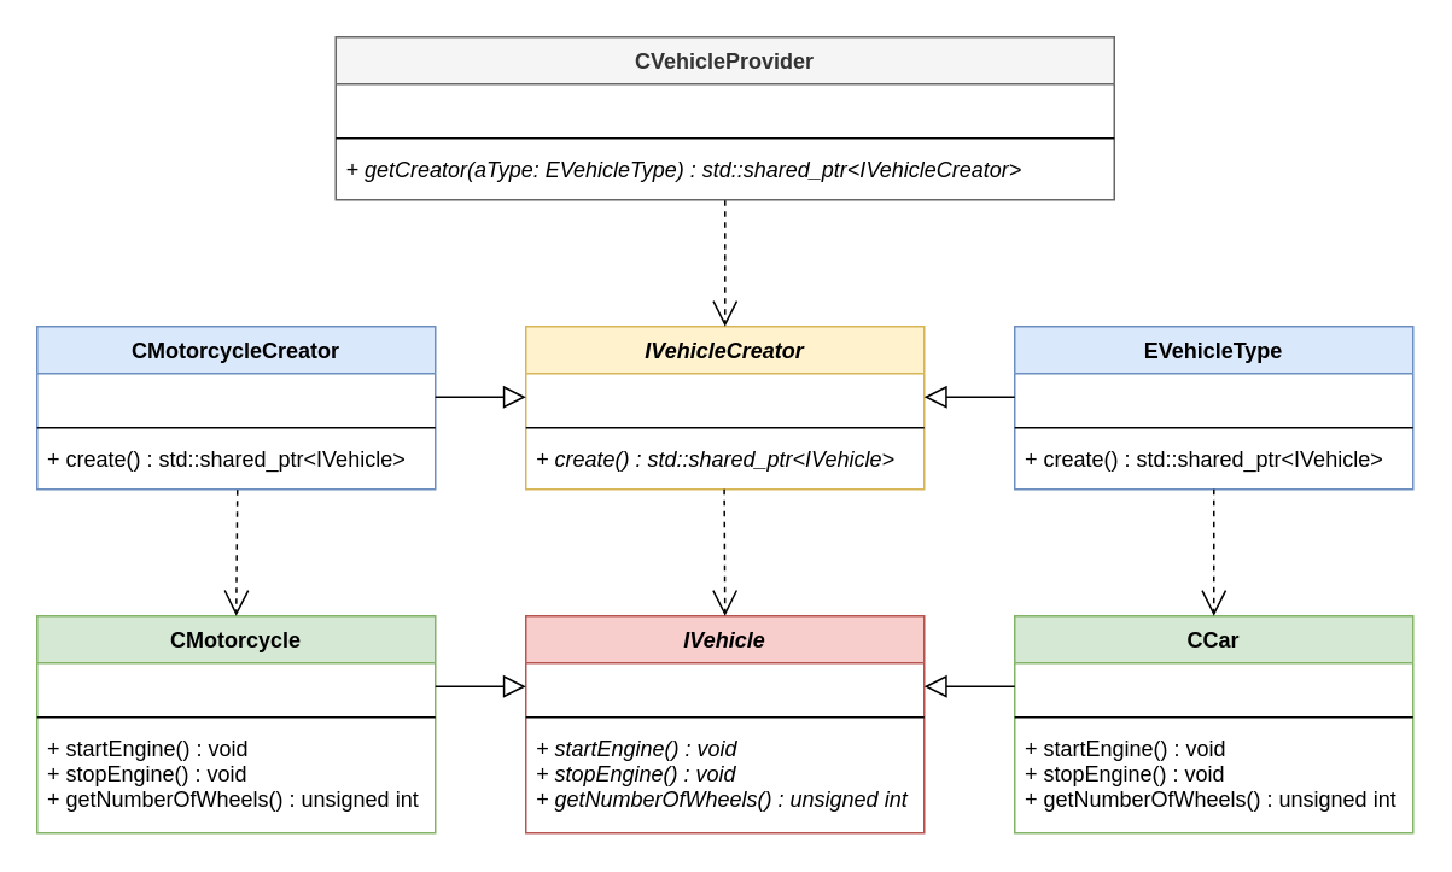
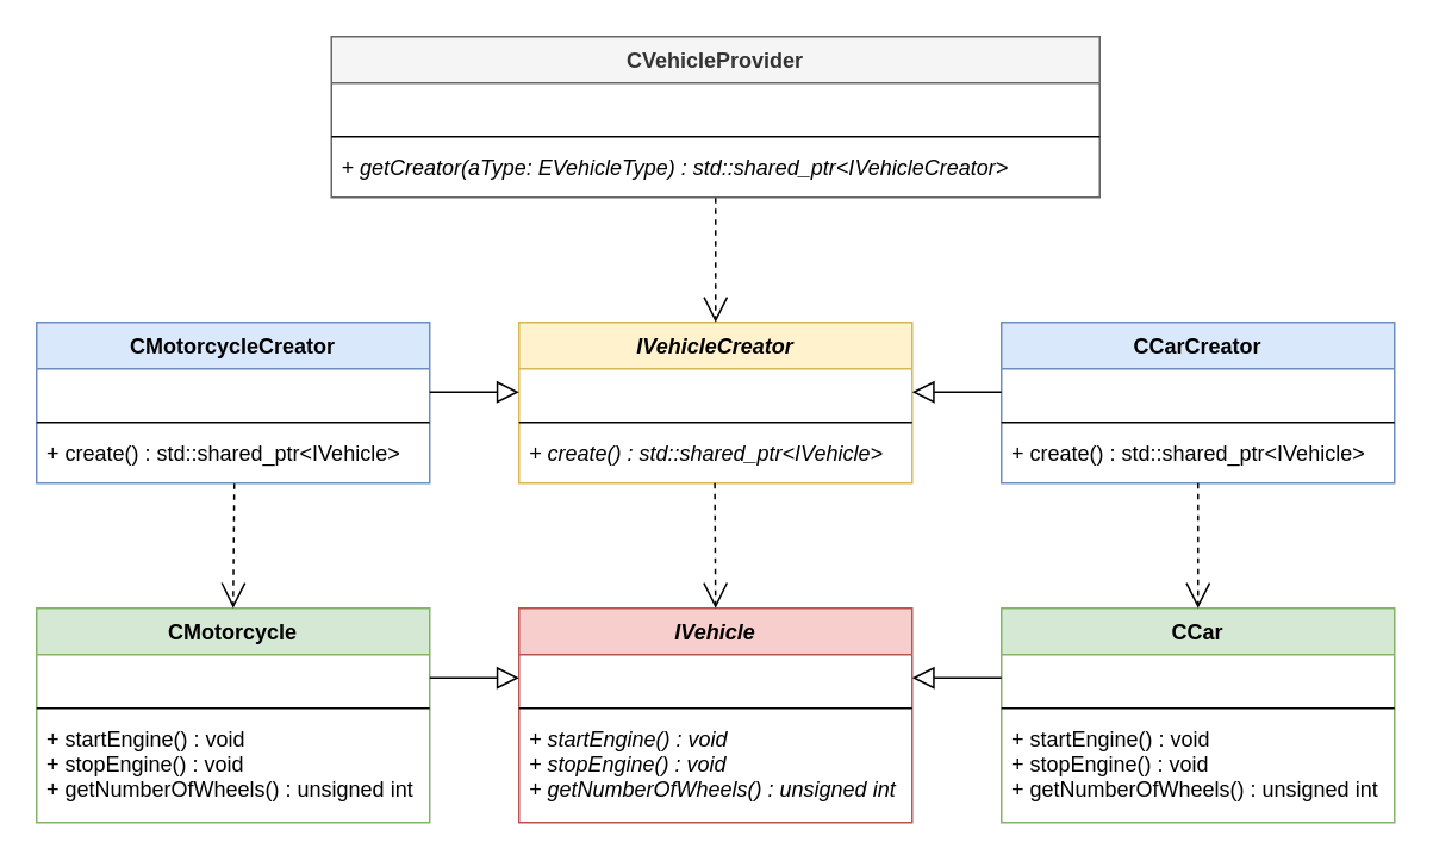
- <mxCell id="18" value="EVehicleType" style="swimlane;fontStyle=1;align=center;verticalAlign=top;childLayout=stackLayout;horizontal=1;startSize=26;horizontalStack=0;resizeParent=1;resizeParentMax=0;resizeLast=0;collapsible=1;marginBottom=0;fillColor=#dae8fc;strokeColor=#6c8ebf;" parent="1" vertex="1"><mxGeometry x="560" y="180" width="220" height="90" as="geometry" /></mxCell>
+ <mxCell id="18" value="CCarCreator" style="swimlane;fontStyle=1;align=center;verticalAlign=top;childLayout=stackLayout;horizontal=1;startSize=26;horizontalStack=0;resizeParent=1;resizeParentMax=0;resizeLast=0;collapsible=1;marginBottom=0;fillColor=#dae8fc;strokeColor=#6c8ebf;" parent="1" vertex="1"><mxGeometry x="560" y="180" width="220" height="90" as="geometry" /></mxCell>
